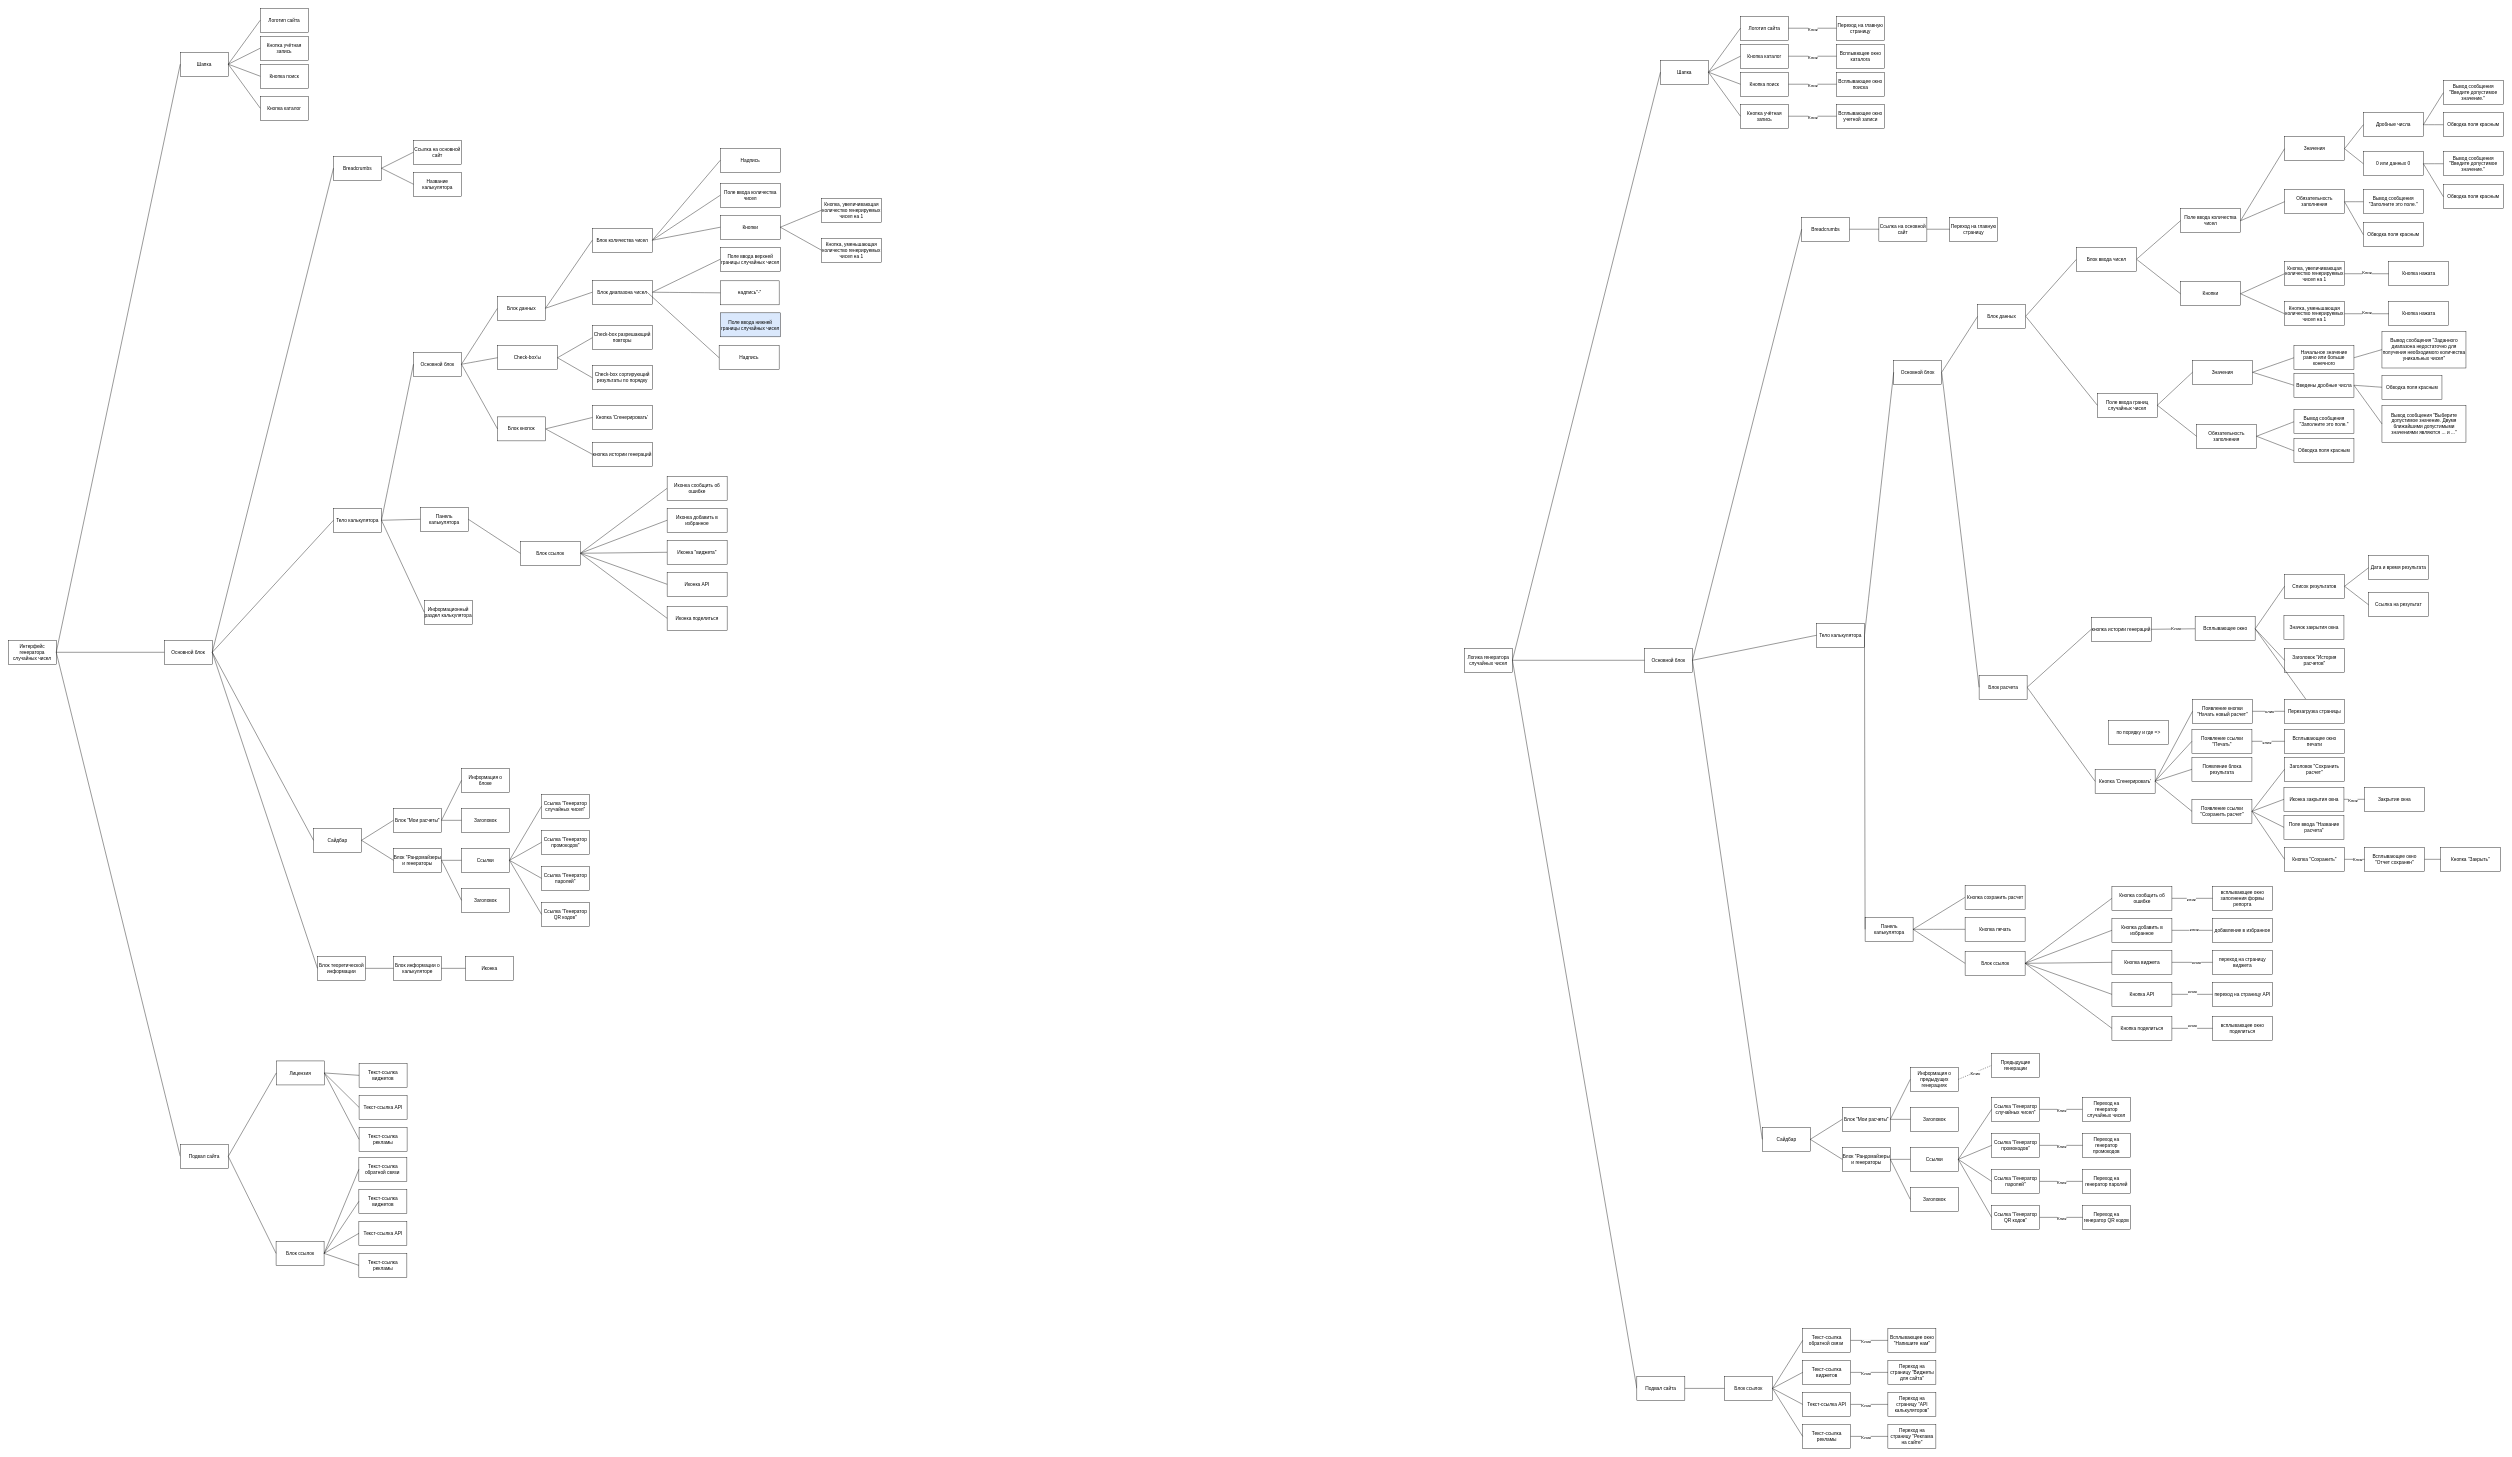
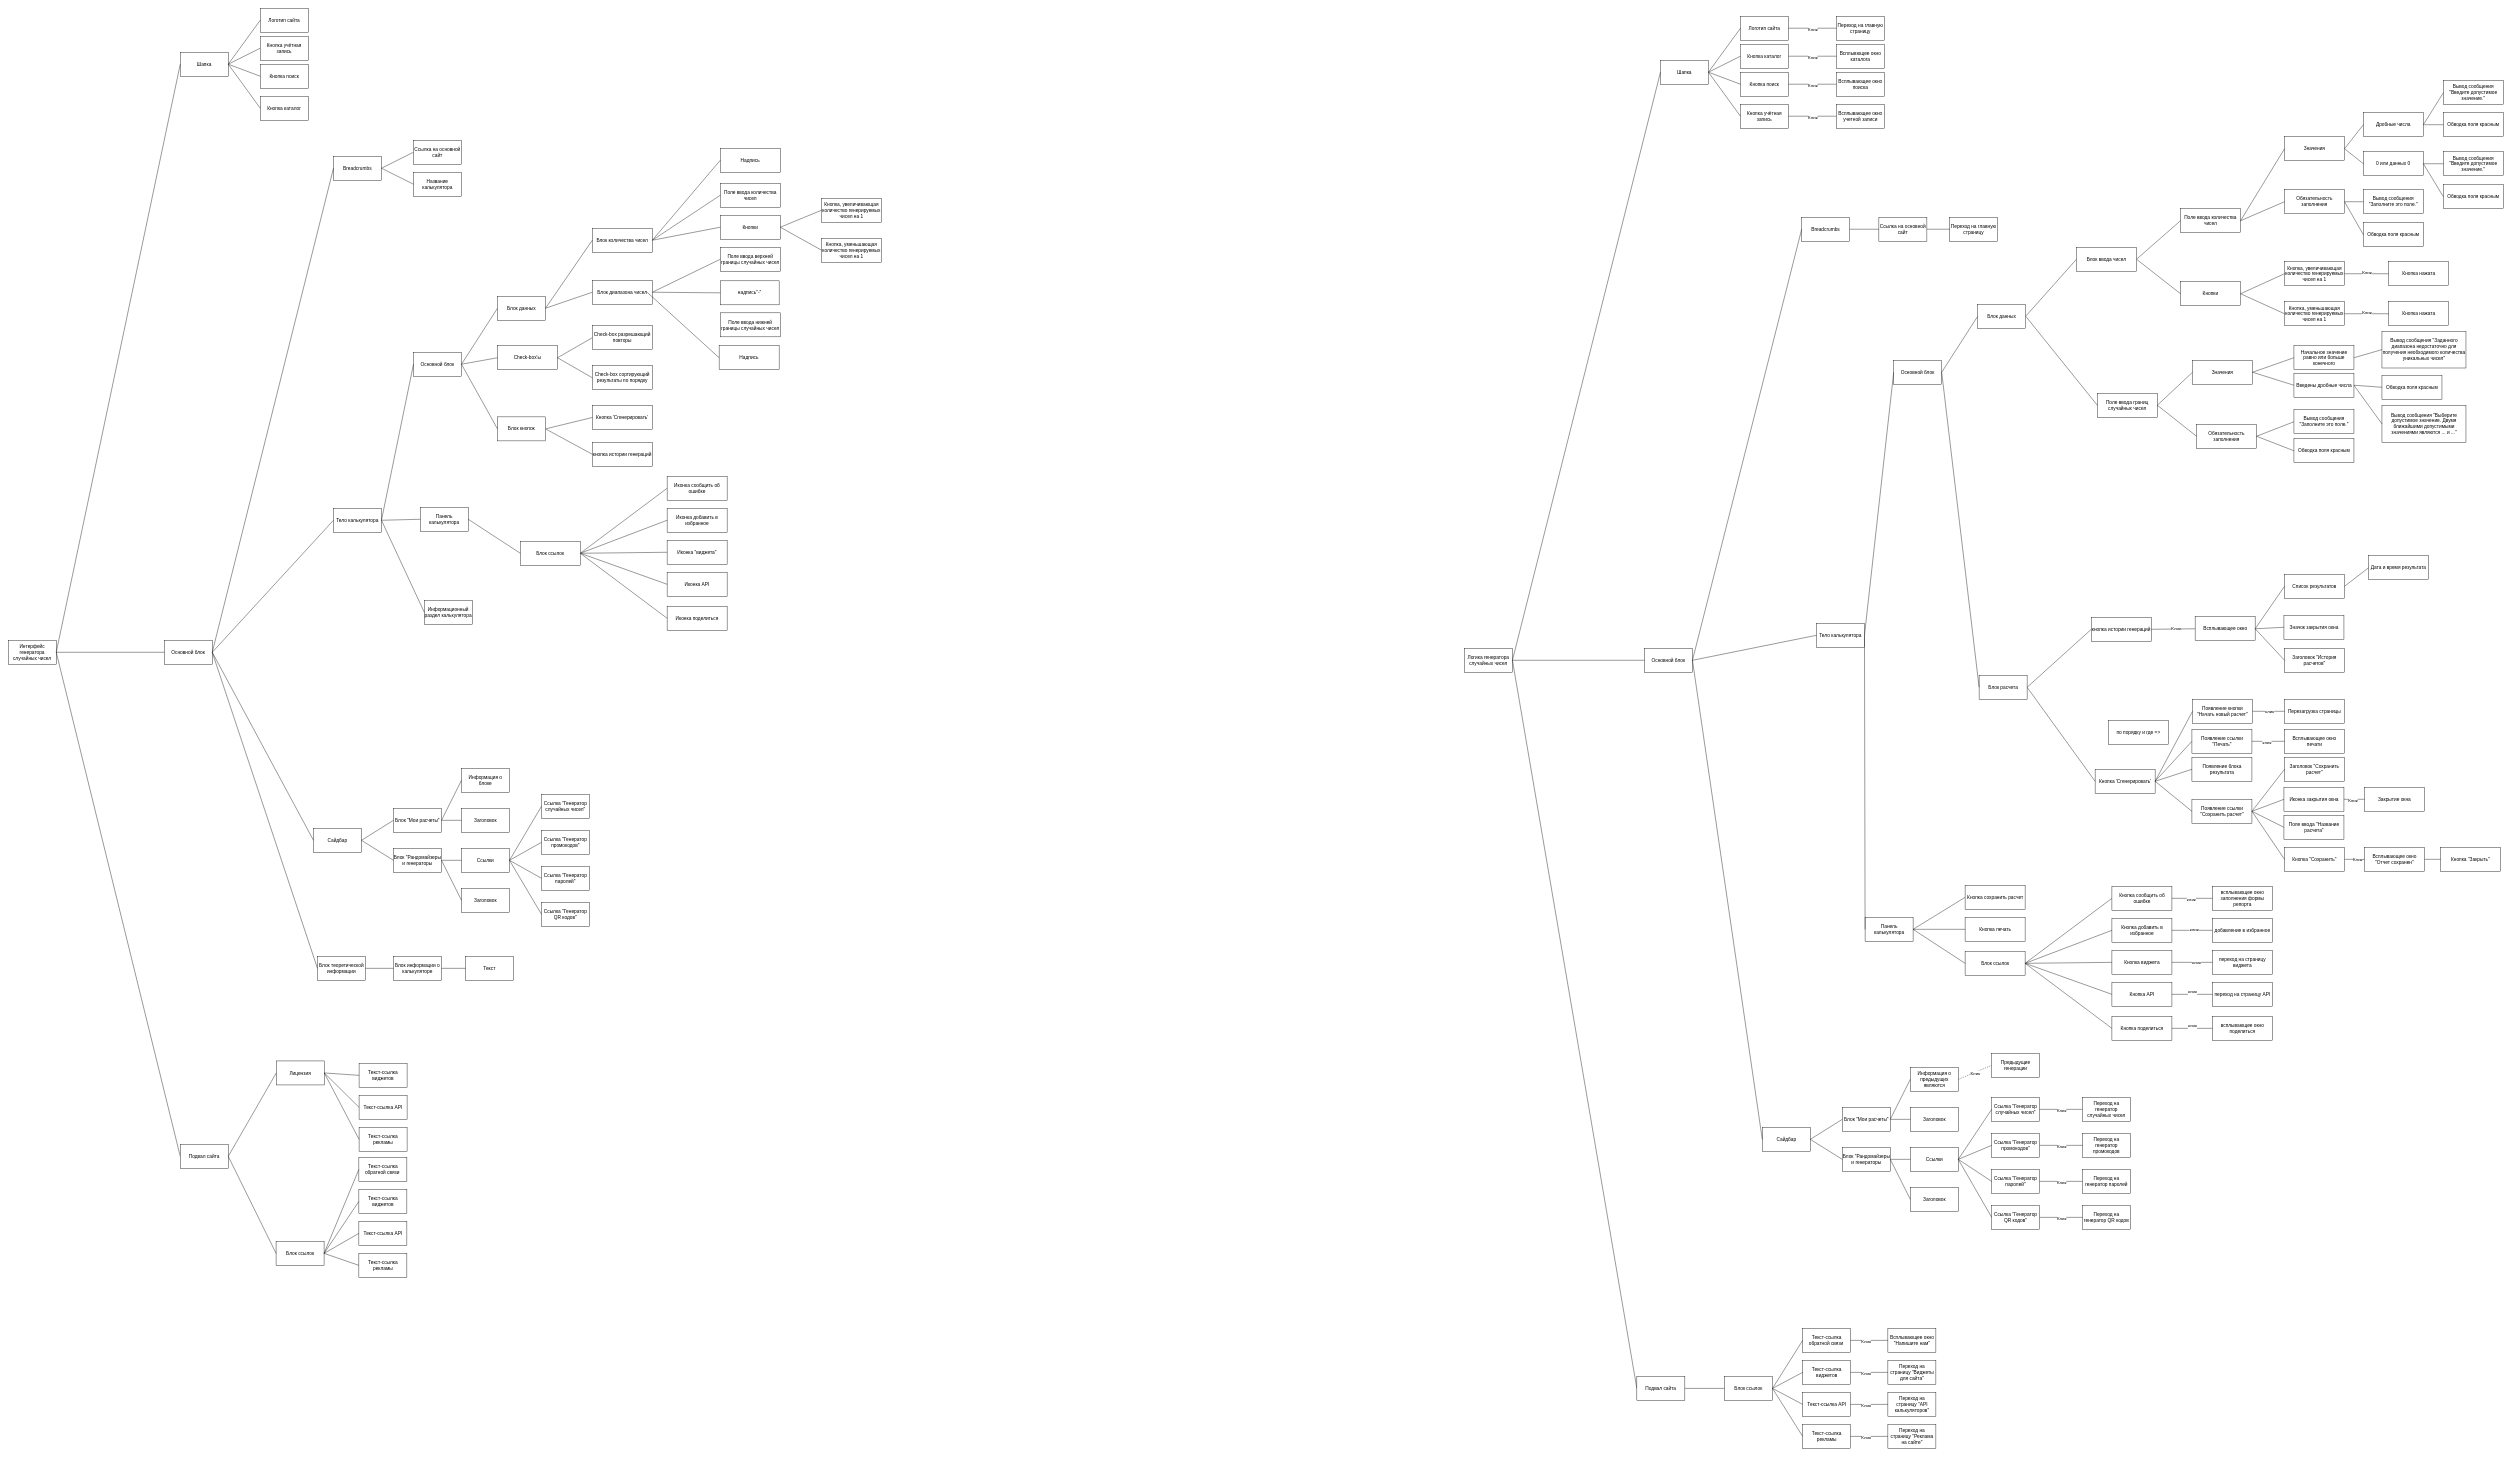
- <mxCell id="6" value="Поле ввода нижней границы случайных чисел" style="rounded=0;fillColor=#dae8fc;whiteSpace=wrap;" parent="1" vertex="1"><mxGeometry x="1800" y="781.5" width="150" height="60" as="geometry" /></mxCell>
+ <mxCell id="6" value="Поле ввода нижней границы случайных чисел" style="rounded=0;fillColor=#FFFFFF;whiteSpace=wrap;" parent="1" vertex="1"><mxGeometry x="1800" y="781.5" width="150" height="60" as="geometry" /></mxCell>
- <mxCell id="289" value="" style="endArrow=none;html=1;rounded=0;fontSize=12;startSize=8;endSize=8;curved=1;entryX=0;entryY=0.5;entryDx=0;entryDy=0;exitX=1;exitY=0.5;exitDx=0;exitDy=0;" parent="1" source="284" target="286" edge="1"><mxGeometry width="50" height="50" relative="1" as="geometry"><mxPoint x="5657" y="1545" as="sourcePoint" /><mxPoint x="5730" y="1485" as="targetPoint" /></mxGeometry></mxCell>
- <mxCell id="286" value="Ссылка на результат" style="rounded=0;fillColor=#FFFFFF;whiteSpace=wrap;" parent="1" vertex="1"><mxGeometry x="5920" y="1481.25" width="150" height="60" as="geometry" /></mxCell>
- <mxCell id="293" value="" style="endArrow=none;html=1;rounded=0;fontSize=12;startSize=8;endSize=8;curved=1;exitX=1;exitY=0.5;exitDx=0;exitDy=0;" parent="1" source="290" target="301" edge="1"><mxGeometry width="50" height="50" relative="1" as="geometry"><mxPoint x="5647" y="1490" as="sourcePoint" /><mxPoint x="5720" y="1475" as="targetPoint" /></mxGeometry></mxCell>
+ <mxCell id="293" value="" style="endArrow=none;html=1;rounded=0;fontSize=12;startSize=8;endSize=8;curved=1;entryX=0;entryY=0.5;entryDx=0;entryDy=0;exitX=1;exitY=0.5;exitDx=0;exitDy=0;" parent="1" source="290" target="292" edge="1"><mxGeometry width="50" height="50" relative="1" as="geometry"><mxPoint x="5647" y="1490" as="sourcePoint" /><mxPoint x="5720" y="1475" as="targetPoint" /></mxGeometry></mxCell>
- <mxCell id="85" value="&lt;span style=&quot;text-align: left;&quot;&gt;Иконка&lt;/span&gt;" style="rounded=0;whiteSpace=wrap;html=1;" parent="1" vertex="1"><mxGeometry x="1163" y="2390" width="120" height="60" as="geometry" /></mxCell>
+ <mxCell id="85" value="&lt;span style=&quot;text-align: left;&quot;&gt;Текст&lt;/span&gt;" style="rounded=0;whiteSpace=wrap;html=1;" parent="1" vertex="1"><mxGeometry x="1163" y="2390" width="120" height="60" as="geometry" /></mxCell>
- <mxCell id="173" value="&lt;span style=&quot;text-align: left;&quot;&gt;Информация о предыдущих генерациях&lt;/span&gt;" style="rounded=0;whiteSpace=wrap;html=1;" parent="1" vertex="1"><mxGeometry x="4774.5" y="2667.5" width="120" height="60" as="geometry" /></mxCell>
+ <mxCell id="173" value="&lt;span style=&quot;text-align: left;&quot;&gt;Информация о предыдущих являются&lt;/span&gt;" style="rounded=0;whiteSpace=wrap;html=1;" parent="1" vertex="1"><mxGeometry x="4774.5" y="2667.5" width="120" height="60" as="geometry" /></mxCell>
